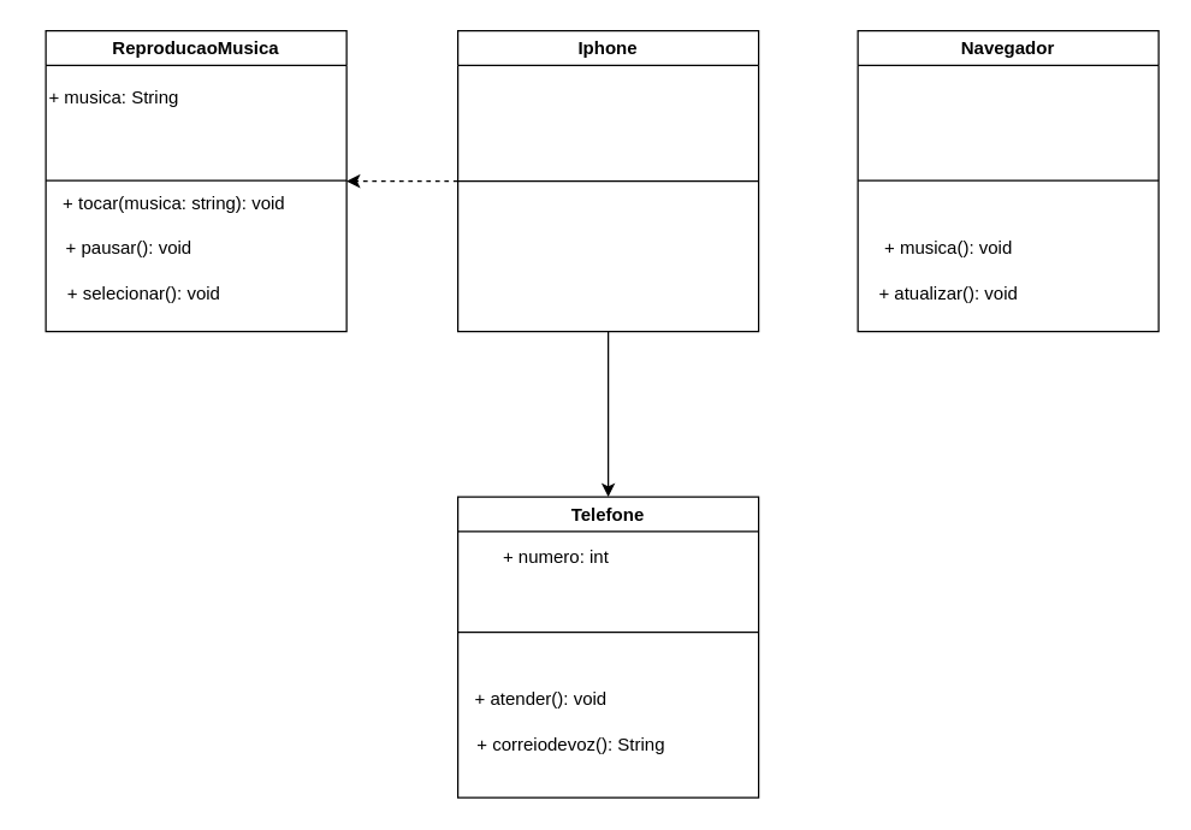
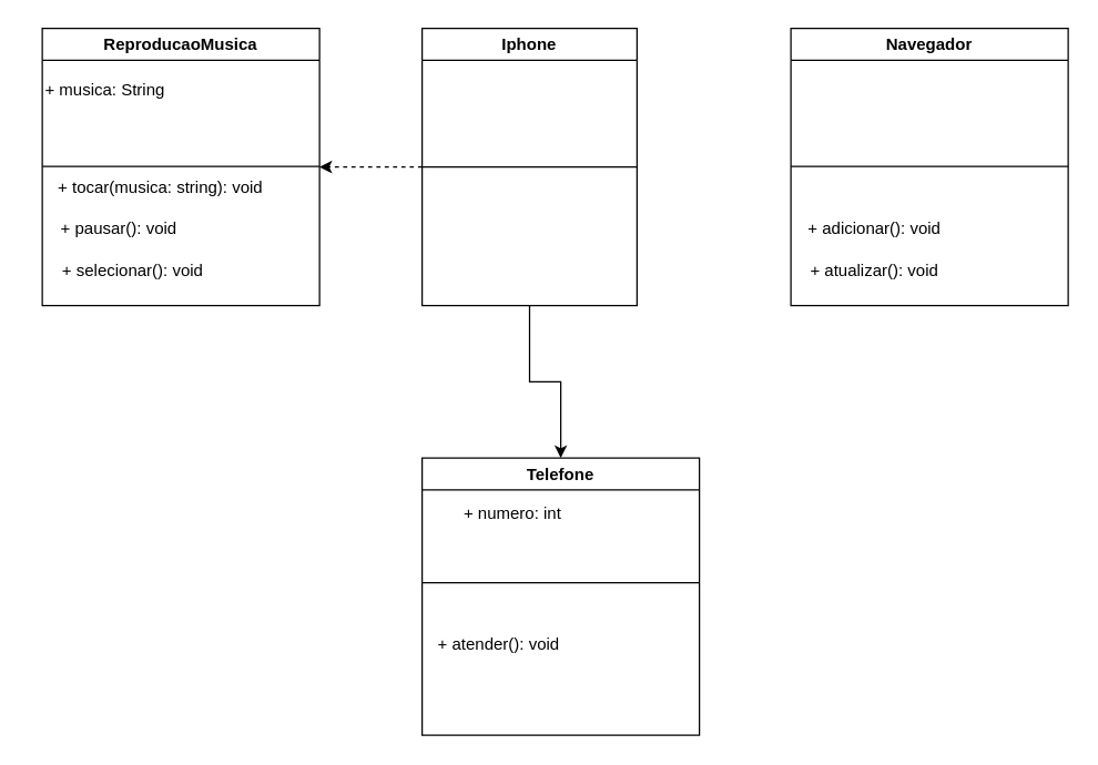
- <mxCell id="4" value="Iphone" style="swimlane;whiteSpace=wrap;html=1;" vertex="1" parent="1"><mxGeometry x="304" y="20" width="200" height="200" as="geometry" /></mxCell>
+ <mxCell id="4" value="Iphone" style="swimlane;whiteSpace=wrap;html=1;" vertex="1" parent="1"><mxGeometry x="304" y="20" width="155" height="200" as="geometry" /></mxCell>
- <mxCell id="19" value="+ musica(): void" style="text;html=1;align=center;verticalAlign=middle;resizable=0;points=[];autosize=1;strokeColor=none;fillColor=none;" vertex="1" parent="17"><mxGeometry y="130" width="120" height="30" as="geometry" /></mxCell>
+ <mxCell id="19" value="+ adicionar(): void" style="text;html=1;align=center;verticalAlign=middle;resizable=0;points=[];autosize=1;strokeColor=none;fillColor=none;" vertex="1" parent="17"><mxGeometry y="130" width="120" height="30" as="geometry" /></mxCell>
- <mxCell id="10" value="+ correiodevoz(): String" style="text;html=1;align=center;verticalAlign=middle;resizable=0;points=[];autosize=1;strokeColor=none;fillColor=none;" vertex="1" parent="6"><mxGeometry y="150" width="150" height="30" as="geometry" /></mxCell>
